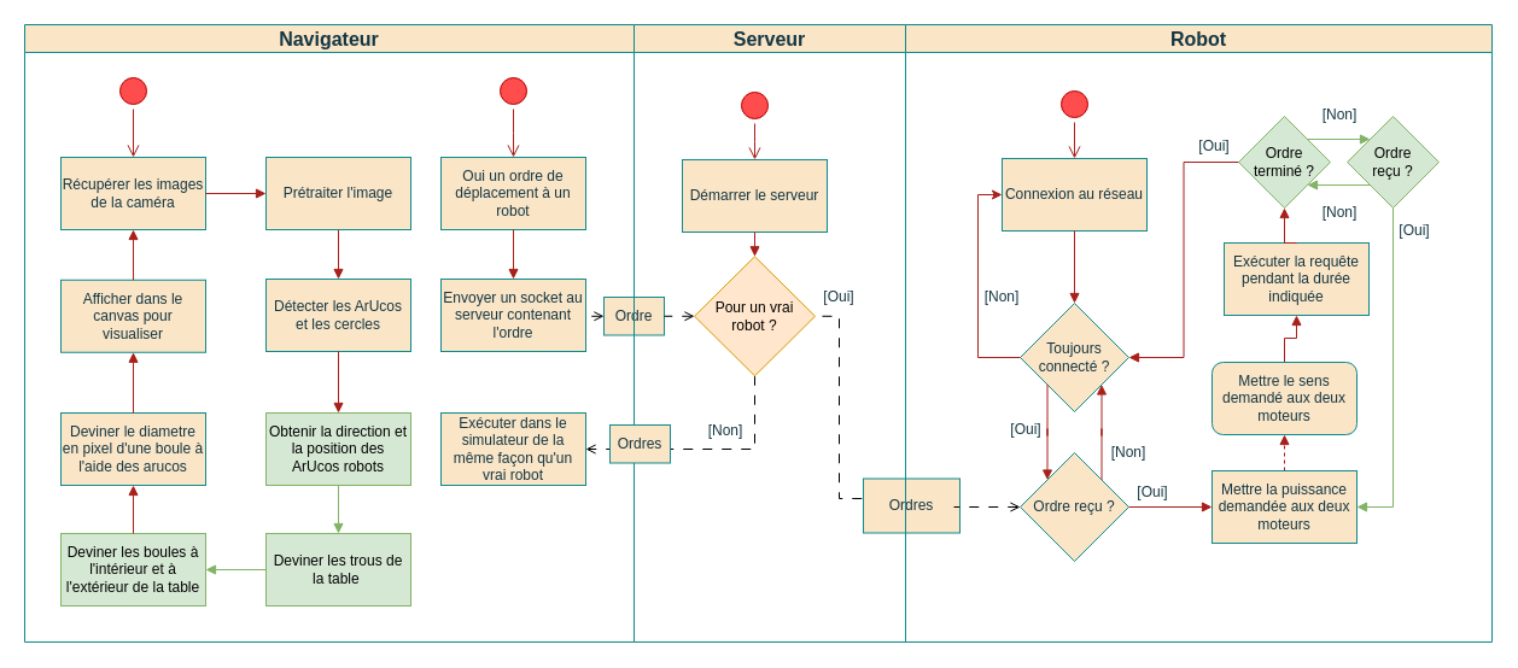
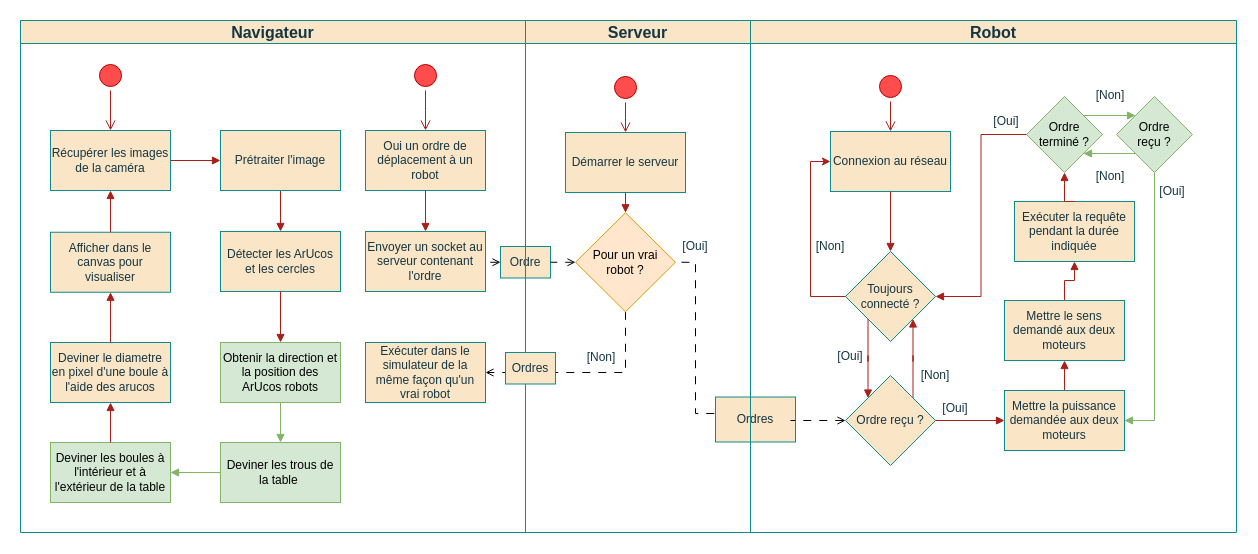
- <mxCell id="57" value="Mettre le sens demandé aux deux moteurs" style="whiteSpace=wrap;html=1;labelBackgroundColor=none;fillColor=#FAE5C7;strokeColor=#0F8B8D;fontColor=#143642;rounded=1;" parent="41" vertex="1"><mxGeometry x="254" y="280" width="120" height="60" as="geometry" /></mxCell>
+ <mxCell id="57" value="Mettre le sens demandé aux deux moteurs" style="rounded=0;whiteSpace=wrap;html=1;labelBackgroundColor=none;fillColor=#FAE5C7;strokeColor=#0F8B8D;fontColor=#143642;" parent="41" vertex="1"><mxGeometry x="254" y="280" width="120" height="60" as="geometry" /></mxCell>
- <mxCell id="54" style="edgeStyle=orthogonalEdgeStyle;rounded=0;orthogonalLoop=1;jettySize=auto;html=1;exitX=0.5;exitY=0;exitDx=0;exitDy=0;entryX=0.5;entryY=1;entryDx=0;entryDy=0;endArrow=block;endFill=1;labelBackgroundColor=none;strokeColor=#A8201A;fontColor=default;dashed=1;" parent="41" source="55" target="57" edge="1"><mxGeometry relative="1" as="geometry"><mxPoint x="630" y="329.5" as="targetPoint" /></mxGeometry></mxCell>
+ <mxCell id="54" style="edgeStyle=orthogonalEdgeStyle;rounded=0;orthogonalLoop=1;jettySize=auto;html=1;exitX=0.5;exitY=0;exitDx=0;exitDy=0;entryX=0.5;entryY=1;entryDx=0;entryDy=0;endArrow=block;endFill=1;labelBackgroundColor=none;strokeColor=#A8201A;fontColor=default;" parent="41" source="55" target="57" edge="1"><mxGeometry relative="1" as="geometry"><mxPoint x="630" y="329.5" as="targetPoint" /></mxGeometry></mxCell>
